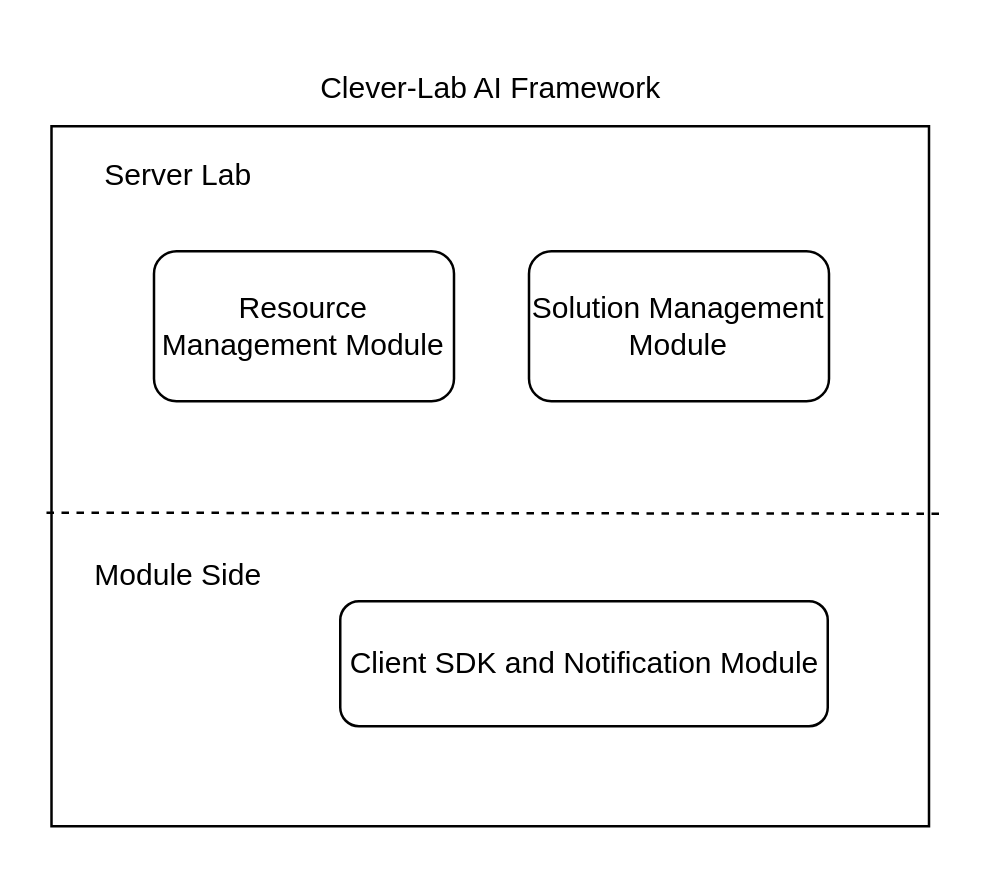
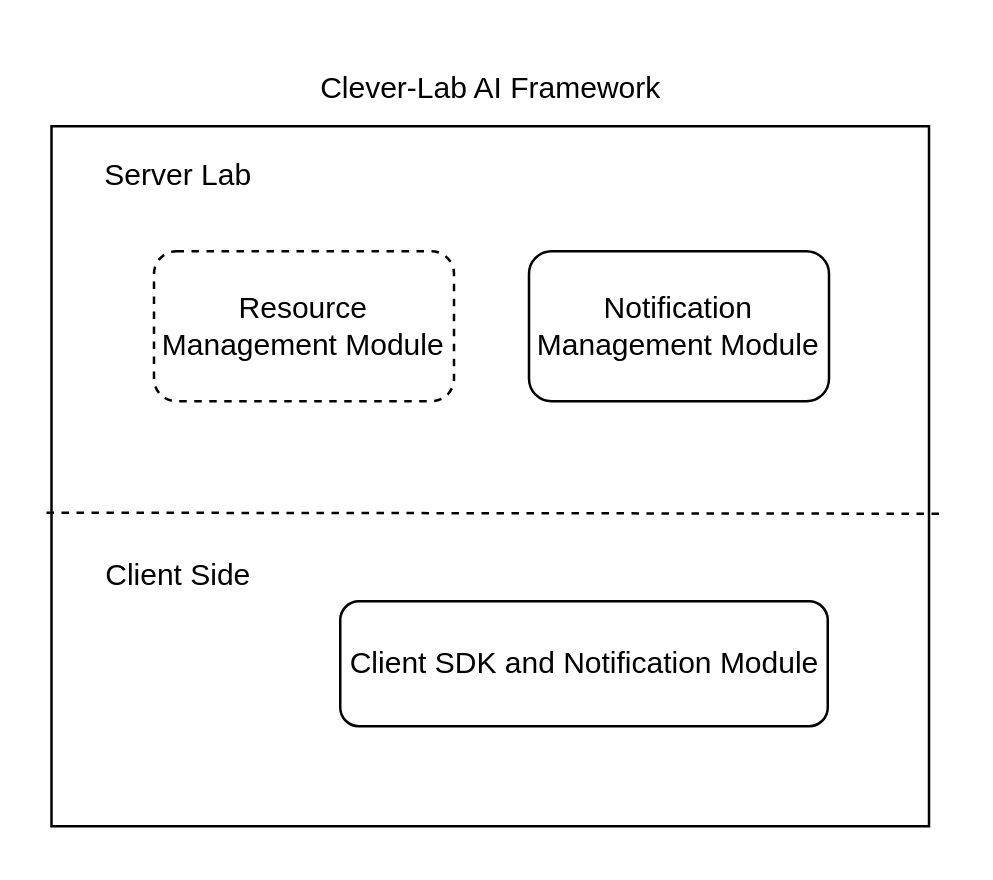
- <mxCell id="4" value="Resource Management Module" style="rounded=1;whiteSpace=wrap;html=1;" parent="1" vertex="1"><mxGeometry x="61" y="100" width="120" height="60" as="geometry" /></mxCell>
+ <mxCell id="4" value="Resource Management Module" style="rounded=1;whiteSpace=wrap;html=1;dashed=1;" parent="1" vertex="1"><mxGeometry x="61" y="100" width="120" height="60" as="geometry" /></mxCell>
- <mxCell id="5" value="Solution Management Module" style="rounded=1;whiteSpace=wrap;html=1;" parent="1" vertex="1"><mxGeometry x="211" y="100" width="120" height="60" as="geometry" /></mxCell>
+ <mxCell id="5" value="Notification Management Module" style="rounded=1;whiteSpace=wrap;html=1;" parent="1" vertex="1"><mxGeometry x="211" y="100" width="120" height="60" as="geometry" /></mxCell>
- <mxCell id="9" value="Module Side" style="text;html=1;strokeColor=none;fillColor=none;align=center;verticalAlign=middle;whiteSpace=wrap;rounded=0;" parent="1" vertex="1"><mxGeometry x="31" y="220" width="80" height="20" as="geometry" /></mxCell>
+ <mxCell id="9" value="Client Side" style="text;html=1;strokeColor=none;fillColor=none;align=center;verticalAlign=middle;whiteSpace=wrap;rounded=0;" parent="1" vertex="1"><mxGeometry x="31" y="220" width="80" height="20" as="geometry" /></mxCell>
